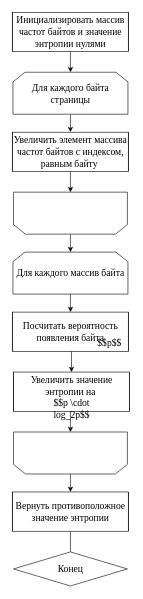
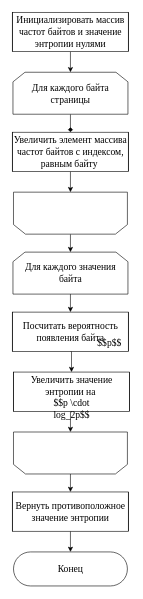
- <mxCell id="2" style="edgeStyle=orthogonalEdgeStyle;rounded=0;orthogonalLoop=1;jettySize=auto;html=1;exitX=0.5;exitY=1;exitDx=0;exitDy=0;entryX=0.5;entryY=0;entryDx=0;entryDy=0;" edge="1" parent="1" source="3" target="5"><mxGeometry relative="1" as="geometry" /></mxCell>
+ <mxCell id="2" style="edgeStyle=orthogonalEdgeStyle;rounded=0;orthogonalLoop=1;jettySize=auto;html=1;exitX=0.5;exitY=1;exitDx=0;exitDy=0;entryX=0.5;entryY=0;entryDx=0;entryDy=0;endArrow=diamond;" edge="1" parent="1" source="3" target="5"><mxGeometry relative="1" as="geometry" /></mxCell>
- <mxCell id="11" value="&lt;font style=&quot;font-size: 16px;&quot; face=&quot;Times New Roman&quot;&gt;Для каждого массив байта&lt;/font&gt;" style="shape=loopLimit;whiteSpace=wrap;html=1;strokeWidth=1;" vertex="1" parent="1"><mxGeometry x="20.88" y="420" width="191.75" height="70" as="geometry" /></mxCell>
+ <mxCell id="11" value="&lt;font style=&quot;font-size: 16px;&quot; face=&quot;Times New Roman&quot;&gt;Для каждого значения байта&lt;/font&gt;" style="shape=loopLimit;whiteSpace=wrap;html=1;strokeWidth=1;" vertex="1" parent="1"><mxGeometry x="20.88" y="420" width="191.75" height="70" as="geometry" /></mxCell>
- <mxCell id="21" style="edgeStyle=orthogonalEdgeStyle;rounded=0;orthogonalLoop=1;jettySize=auto;html=1;exitX=0.5;exitY=1;exitDx=0;exitDy=0;entryX=0.5;entryY=0;entryDx=0;entryDy=0;endArrow=none;" edge="1" parent="1" source="22" target="23"><mxGeometry relative="1" as="geometry" /></mxCell>
+ <mxCell id="21" style="edgeStyle=orthogonalEdgeStyle;rounded=0;orthogonalLoop=1;jettySize=auto;html=1;exitX=0.5;exitY=1;exitDx=0;exitDy=0;entryX=0.5;entryY=0;entryDx=0;entryDy=0;" edge="1" parent="1" source="22" target="23"><mxGeometry relative="1" as="geometry" /></mxCell>
- <mxCell id="23" value="&lt;font style=&quot;font-size: 16px;&quot;&gt;Конец&lt;/font&gt;" style="rhombus;whiteSpace=wrap;html=1;arcSize=50;fontSize=14;fontFamily=Times New Roman;" vertex="1" parent="1"><mxGeometry x="21.75" y="920" width="190" height="56.75" as="geometry" /></mxCell>
+ <mxCell id="23" value="&lt;font style=&quot;font-size: 16px;&quot;&gt;Конец&lt;/font&gt;" style="rounded=1;whiteSpace=wrap;html=1;arcSize=50;fontSize=14;fontFamily=Times New Roman;" vertex="1" parent="1"><mxGeometry x="21.75" y="920" width="190" height="56.75" as="geometry" /></mxCell>
